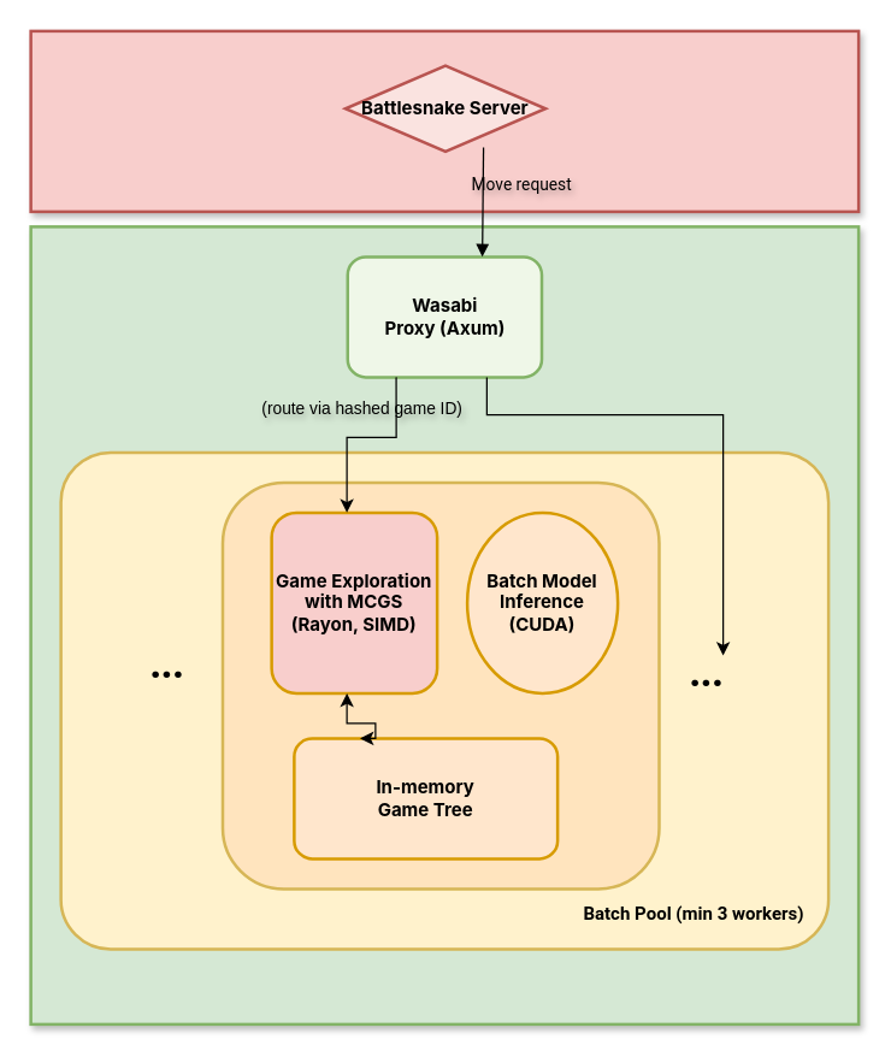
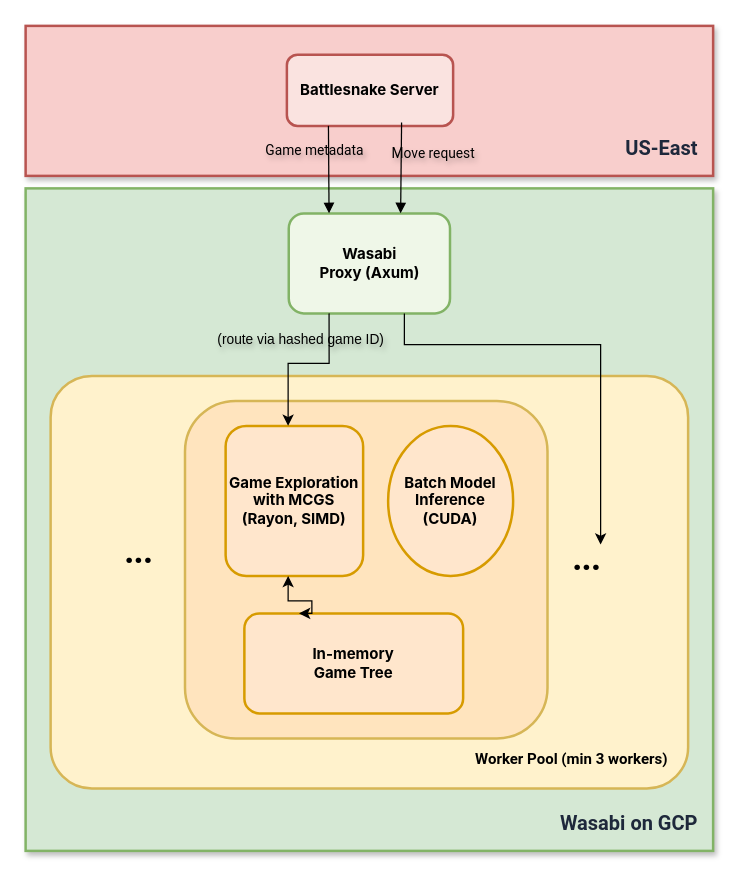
- <mxCell id="5" value="Battlesnake Server" style="rhombus;whiteSpace=wrap;strokeWidth=2;fontFamily=Inter;fontSource=https%3A%2F%2Ffonts.googleapis.com%2Fcss%3Ffamily%3DInter;fillColor=light-dark(#fae3e0, #512d2b);strokeColor=#b85450;fontStyle=1;" parent="1" vertex="1"><mxGeometry x="229" y="43" width="133" height="57" as="geometry" /></mxCell>
+ <mxCell id="5" value="Battlesnake Server" style="whiteSpace=wrap;strokeWidth=2;rounded=1;fontFamily=Inter;fontSource=https%3A%2F%2Ffonts.googleapis.com%2Fcss%3Ffamily%3DInter;fillColor=light-dark(#fae3e0, #512d2b);strokeColor=#b85450;fontStyle=1" parent="1" vertex="1"><mxGeometry x="229" y="43" width="133" height="57" as="geometry" /></mxCell>
+ <mxCell id="8" value="&lt;font data-font-src=&quot;https://fonts.googleapis.com/css?family=Roboto&quot; face=&quot;Roboto&quot; style=&quot;font-size: 16px;&quot;&gt;&lt;b&gt;US-East&lt;br&gt;&lt;/b&gt;&lt;/font&gt;" style="text;html=1;align=right;verticalAlign=bottom;whiteSpace=wrap;rounded=0;spacing=12;fontColor=light-dark(#1e283b, #ededed);" vertex="1" parent="1"><mxGeometry x="480" y="100" width="90" height="40" as="geometry" /></mxCell>
+ <mxCell id="6" value="" style="curved=1;startArrow=none;endArrow=block;exitX=0.25;exitY=1;entryX=0.25;entryY=0;exitDx=0;exitDy=0;entryDx=0;entryDy=0;" parent="1" source="5" target="4" edge="1"><mxGeometry relative="1" as="geometry"><Array as="points" /></mxGeometry></mxCell>
+ <mxCell id="7" value="&lt;div&gt;&lt;font data-font-src=&quot;https://fonts.googleapis.com/css?family=Roboto&quot;&gt;Game metadata&lt;/font&gt;&lt;/div&gt;" style="edgeLabel;html=1;align=center;verticalAlign=middle;resizable=0;points=[];fontFamily=Roboto;fontSource=https%3A%2F%2Ffonts.googleapis.com%2Fcss%3Ffamily%3DRoboto;textShadow=1;labelBorderColor=none;labelBackgroundColor=none;" vertex="1" connectable="0" parent="6"><mxGeometry x="-0.333" y="2" relative="1" as="geometry"><mxPoint x="-14" y="-3" as="offset" /></mxGeometry></mxCell>
- <mxCell id="15" value="Game Exploration with MCGS (Rayon, SIMD)" style="whiteSpace=wrap;strokeWidth=2;rounded=1;fontFamily=Inter;fontSource=https%3A%2F%2Ffonts.googleapis.com%2Fcss%3Ffamily%3DInter;fillColor=#f8cecc;strokeColor=#d79b00;fontStyle=1;" vertex="1" parent="1"><mxGeometry x="180" y="340" width="110" height="120" as="geometry" /></mxCell>
+ <mxCell id="15" value="Game Exploration with MCGS (Rayon, SIMD)" style="whiteSpace=wrap;strokeWidth=2;rounded=1;fontFamily=Inter;fontSource=https%3A%2F%2Ffonts.googleapis.com%2Fcss%3Ffamily%3DInter;fillColor=#ffe6cc;strokeColor=#d79b00;fontStyle=1" vertex="1" parent="1"><mxGeometry x="180" y="340" width="110" height="120" as="geometry" /></mxCell>
- <mxCell id="11" value="&lt;font face=&quot;Roboto&quot;&gt;&lt;b&gt;Batch Pool (min 3 workers)&lt;br&gt;&lt;/b&gt;&lt;/font&gt;" style="text;html=1;align=right;verticalAlign=bottom;whiteSpace=wrap;rounded=0;spacing=16;" vertex="1" parent="1"><mxGeometry x="350" y="580" width="200" height="50" as="geometry" /></mxCell>
+ <mxCell id="11" value="&lt;font face=&quot;Roboto&quot;&gt;&lt;b&gt;Worker Pool (min 3 workers)&lt;br&gt;&lt;/b&gt;&lt;/font&gt;" style="text;html=1;align=right;verticalAlign=bottom;whiteSpace=wrap;rounded=0;spacing=16;" vertex="1" parent="1"><mxGeometry x="350" y="580" width="200" height="50" as="geometry" /></mxCell>
+ <mxCell id="9" value="&lt;font face=&quot;Roboto&quot;&gt;&lt;b&gt;Wasabi on GCP&lt;br&gt;&lt;/b&gt;&lt;/font&gt;" style="text;html=1;align=right;verticalAlign=bottom;whiteSpace=wrap;rounded=0;spacing=12;fontSize=16;fontColor=light-dark(#1e283b, #ededed);" vertex="1" parent="1"><mxGeometry x="420" y="640" width="150" height="40" as="geometry" /></mxCell>
